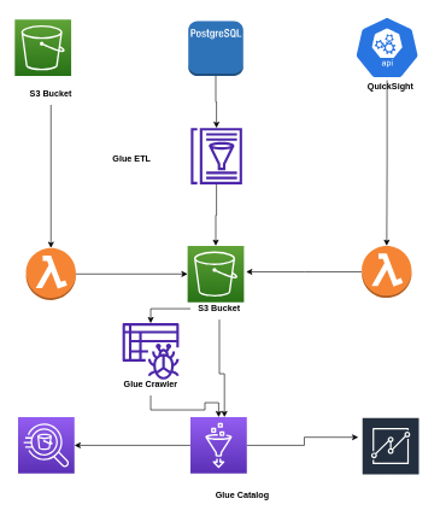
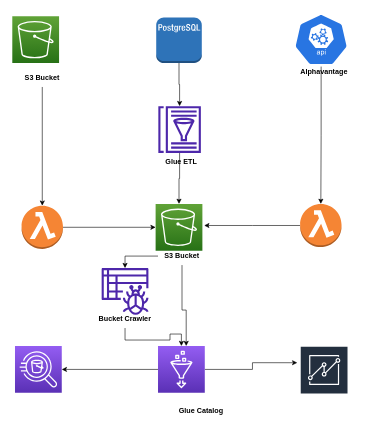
- <mxCell id="21" value="&lt;b&gt;QuickSight&lt;/b&gt;" style="text;html=1;strokeColor=none;fillColor=none;align=center;verticalAlign=middle;whiteSpace=wrap;rounded=0;" vertex="1" parent="1"><mxGeometry x="485" y="104" width="110" height="30" as="geometry" /></mxCell>
+ <mxCell id="21" value="&lt;b&gt;Alphavantage&lt;/b&gt;" style="text;html=1;strokeColor=none;fillColor=none;align=center;verticalAlign=middle;whiteSpace=wrap;rounded=0;" vertex="1" parent="1"><mxGeometry x="485" y="104" width="110" height="30" as="geometry" /></mxCell>
- <mxCell id="20" value="&lt;b&gt;Glue ETL&lt;/b&gt;" style="text;html=1;strokeColor=none;fillColor=none;align=center;verticalAlign=middle;whiteSpace=wrap;rounded=0;" vertex="1" parent="1"><mxGeometry x="127" y="204" width="110" height="30" as="geometry" /></mxCell>
+ <mxCell id="20" value="&lt;b&gt;Glue ETL&lt;/b&gt;" style="text;html=1;strokeColor=none;fillColor=none;align=center;verticalAlign=middle;whiteSpace=wrap;rounded=0;" vertex="1" parent="1"><mxGeometry x="247" y="254" width="110" height="30" as="geometry" /></mxCell>
- <mxCell id="27" value="&lt;b&gt;Glue Crawler&lt;/b&gt;" style="text;html=1;strokeColor=none;fillColor=none;align=center;verticalAlign=middle;whiteSpace=wrap;rounded=0;" vertex="1" parent="1"><mxGeometry x="153" y="516" width="110" height="30" as="geometry" /></mxCell>
+ <mxCell id="27" value="&lt;b&gt;Bucket Crawler&lt;/b&gt;" style="text;html=1;strokeColor=none;fillColor=none;align=center;verticalAlign=middle;whiteSpace=wrap;rounded=0;" vertex="1" parent="1"><mxGeometry x="153" y="516" width="110" height="30" as="geometry" /></mxCell>
